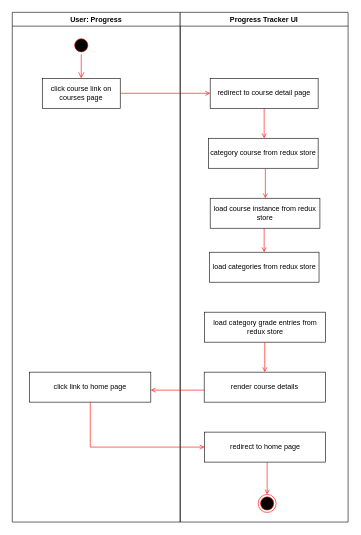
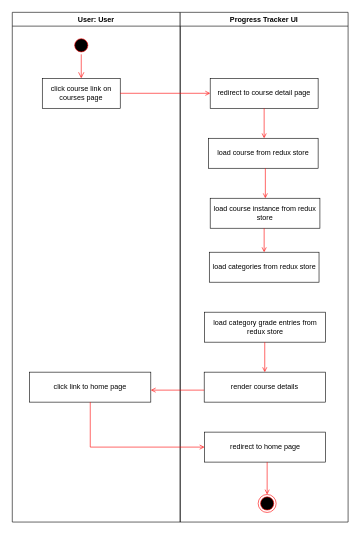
- <mxCell id="2" value="User: Progress" style="swimlane;whiteSpace=wrap" parent="1" vertex="1"><mxGeometry x="20" y="20" width="280" height="850" as="geometry" /></mxCell>
+ <mxCell id="2" value="User: User" style="swimlane;whiteSpace=wrap" parent="1" vertex="1"><mxGeometry x="20" y="20" width="280" height="850" as="geometry" /></mxCell>
- <mxCell id="9" value="category course from redux store" style="whiteSpace=wrap;" parent="7" vertex="1"><mxGeometry x="47" y="210" width="183" height="50" as="geometry" /></mxCell>
+ <mxCell id="9" value="load course from redux store" style="whiteSpace=wrap;" parent="7" vertex="1"><mxGeometry x="47" y="210" width="183" height="50" as="geometry" /></mxCell>
